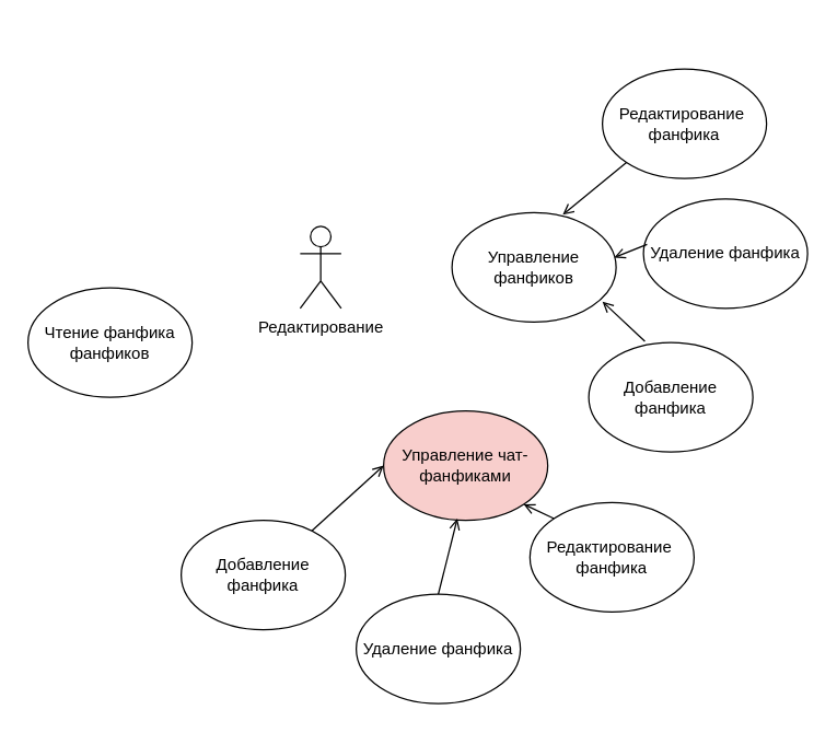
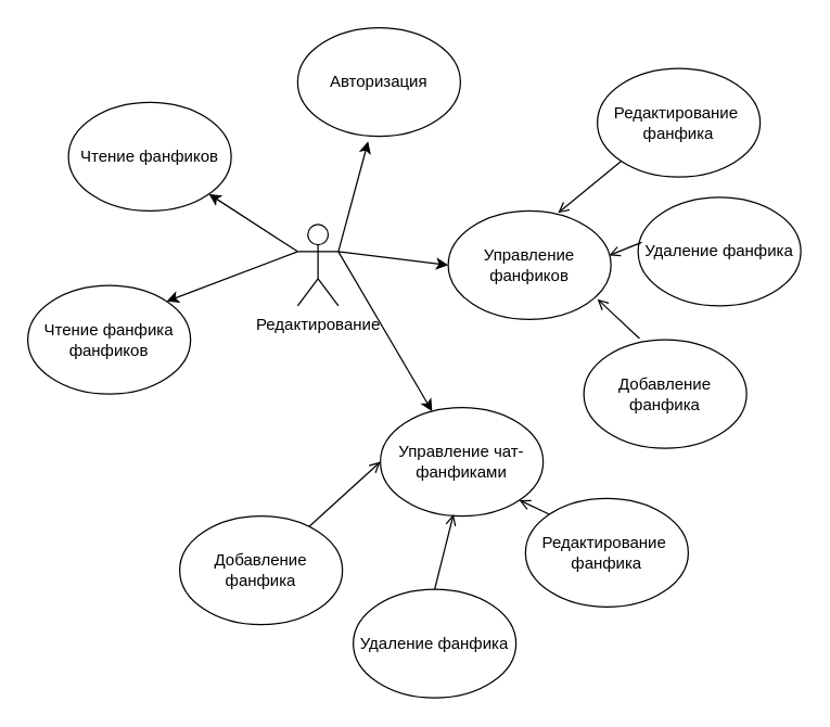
+ <mxCell id="3" value="Авторизация" style="ellipse;whiteSpace=wrap;html=1;" vertex="1" parent="1"><mxGeometry x="219" y="20" width="120" height="80" as="geometry" /></mxCell>
+ <mxCell id="12" value="Чтение фанфиков" style="ellipse;whiteSpace=wrap;html=1;" vertex="1" parent="1"><mxGeometry x="50" y="75" width="120" height="80" as="geometry" /></mxCell>
+ <mxCell id="9" value="" style="endArrow=classic;html=1;rounded=0;exitX=1;exitY=0.333;exitDx=0;exitDy=0;exitPerimeter=0;entryX=0.433;entryY=1.047;entryDx=0;entryDy=0;entryPerimeter=0;" edge="1" parent="1" source="2" target="3"><mxGeometry width="50" height="50" relative="1" as="geometry"><mxPoint x="210" y="170" as="sourcePoint" /><mxPoint x="260" y="120" as="targetPoint" /></mxGeometry></mxCell>
+ <mxCell id="15" value="" style="endArrow=classic;html=1;rounded=0;exitX=0;exitY=0.333;exitDx=0;exitDy=0;exitPerimeter=0;" edge="1" parent="1" source="2" target="12"><mxGeometry width="50" height="50" relative="1" as="geometry"><mxPoint x="220" y="190" as="sourcePoint" /><mxPoint x="132" y="232" as="targetPoint" /></mxGeometry></mxCell>
+ <mxCell id="10" value="" style="endArrow=classic;html=1;rounded=0;exitX=1;exitY=0.333;exitDx=0;exitDy=0;exitPerimeter=0;entryX=0;entryY=0.5;entryDx=0;entryDy=0;" edge="1" parent="1" source="2" target="4"><mxGeometry width="50" height="50" relative="1" as="geometry"><mxPoint x="259" y="195" as="sourcePoint" /><mxPoint x="281" y="114" as="targetPoint" /></mxGeometry></mxCell>
+ <mxCell id="14" value="" style="endArrow=classic;html=1;rounded=0;exitX=0;exitY=0.333;exitDx=0;exitDy=0;exitPerimeter=0;entryX=1;entryY=0;entryDx=0;entryDy=0;" edge="1" parent="1" source="2" target="13"><mxGeometry width="50" height="50" relative="1" as="geometry"><mxPoint x="259" y="195" as="sourcePoint" /><mxPoint x="340" y="205" as="targetPoint" /></mxGeometry></mxCell>
+ <mxCell id="11" value="" style="endArrow=classic;html=1;rounded=0;exitX=1;exitY=0.333;exitDx=0;exitDy=0;exitPerimeter=0;" edge="1" parent="1" source="2" target="8"><mxGeometry width="50" height="50" relative="1" as="geometry"><mxPoint x="259" y="195" as="sourcePoint" /><mxPoint x="340" y="205" as="targetPoint" /></mxGeometry></mxCell>
- <mxCell id="8" value="Управление чат-фанфиками" style="ellipse;whiteSpace=wrap;html=1;fillColor=#f8cecc;" vertex="1" parent="1"><mxGeometry x="280" y="300" width="120" height="80" as="geometry" /></mxCell>
+ <mxCell id="8" value="Управление чат-фанфиками" style="ellipse;whiteSpace=wrap;html=1;" vertex="1" parent="1"><mxGeometry x="280" y="300" width="120" height="80" as="geometry" /></mxCell>
